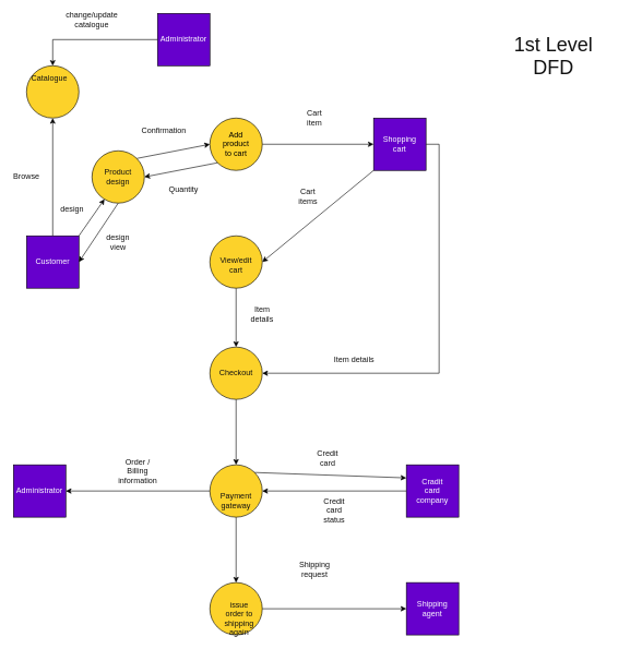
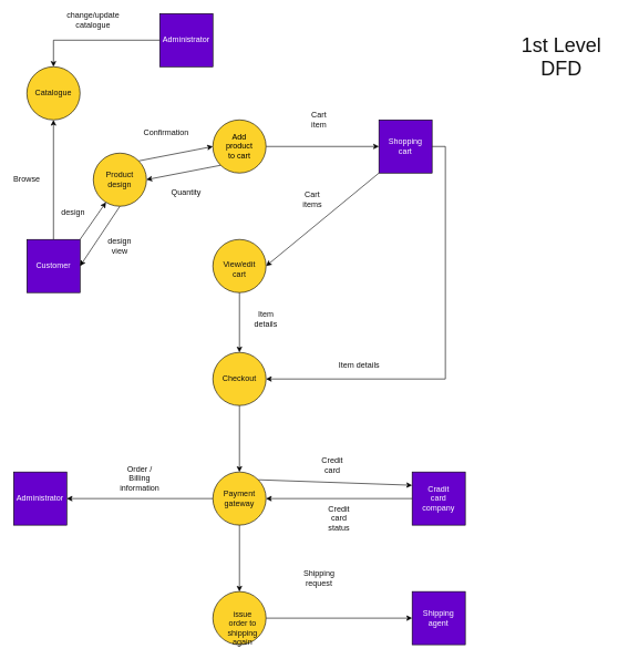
- <mxCell id="43" value="Catalogue" style="text;html=1;strokeColor=none;fillColor=none;align=center;verticalAlign=middle;whiteSpace=wrap;rounded=0;fontColor=#121212;" vertex="1" parent="1"><mxGeometry x="55" y="110" width="40" height="20" as="geometry" /></mxCell>
+ <mxCell id="43" value="Catalogue" style="text;html=1;strokeColor=none;fillColor=none;align=center;verticalAlign=middle;whiteSpace=wrap;rounded=0;fontColor=#121212;" vertex="1" parent="1"><mxGeometry x="60" y="130" width="40" height="20" as="geometry" /></mxCell>
- <mxCell id="39" value="Payment gateway" style="text;html=1;strokeColor=none;fillColor=none;align=center;verticalAlign=middle;whiteSpace=wrap;rounded=0;fontColor=#121212;" vertex="1" parent="1"><mxGeometry x="340" y="755" width="40" height="20" as="geometry" /></mxCell>
+ <mxCell id="39" value="Payment gateway" style="text;html=1;strokeColor=none;fillColor=none;align=center;verticalAlign=middle;whiteSpace=wrap;rounded=0;fontColor=#121212;" vertex="1" parent="1"><mxGeometry x="340" y="740" width="40" height="20" as="geometry" /></mxCell>
